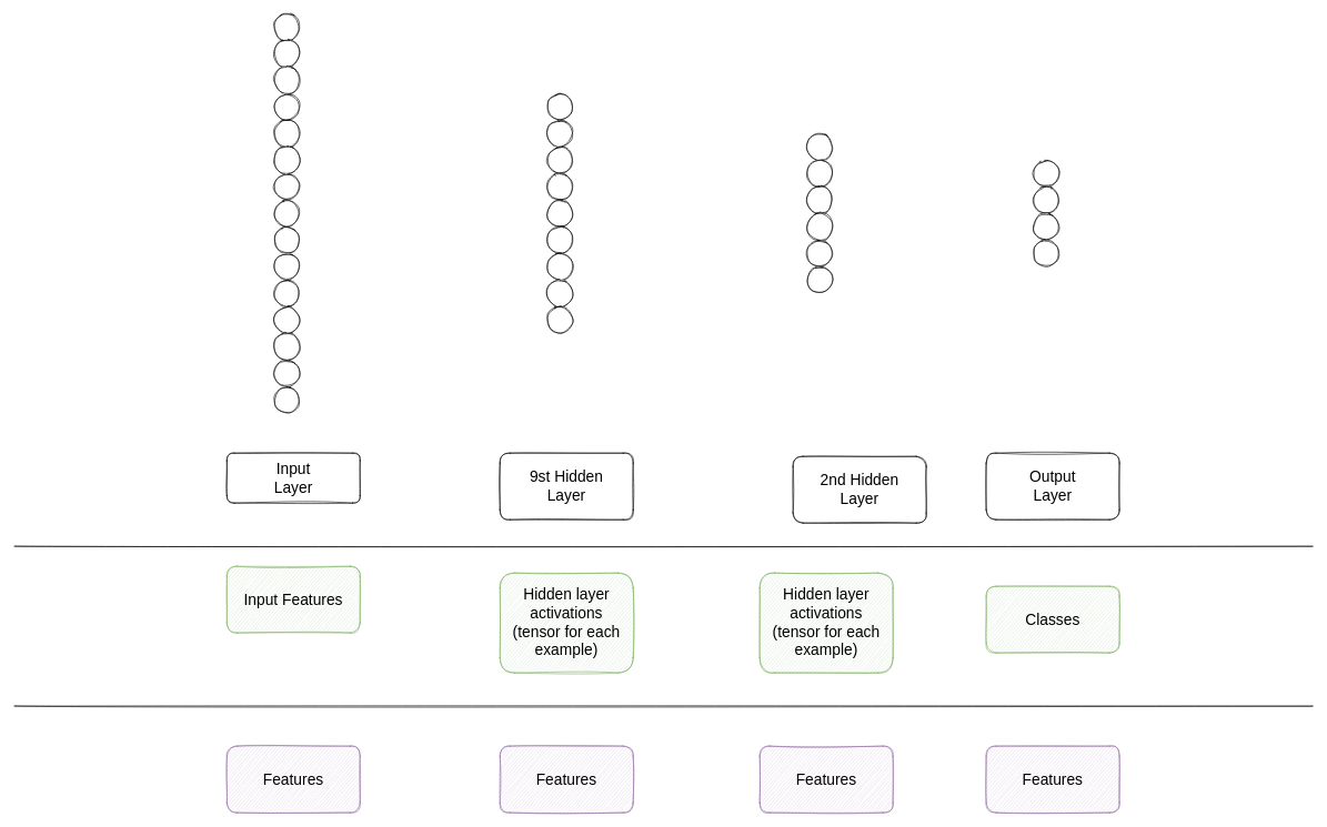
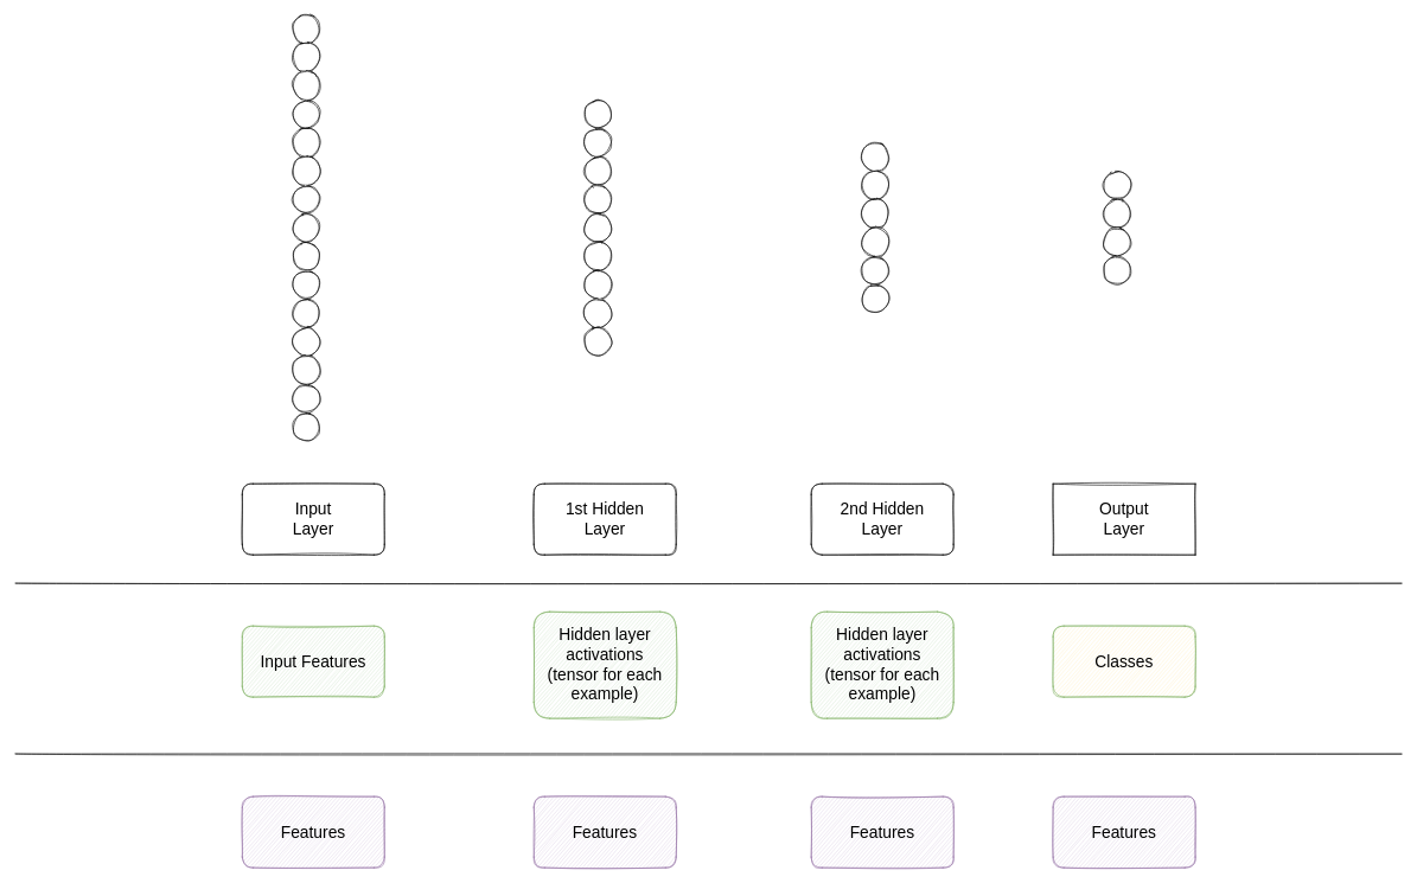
- <mxCell id="35" value="&lt;font style=&quot;font-size: 23px;&quot;&gt;Input&lt;br style=&quot;font-size: 23px;&quot;&gt;Layer&lt;br style=&quot;font-size: 23px;&quot;&gt;&lt;/font&gt;" style="whiteSpace=wrap;html=1;fontSize=23;sketch=1;rounded=1;" parent="1" vertex="1"><mxGeometry x="340" y="680" width="200" height="75" as="geometry" /></mxCell>
+ <mxCell id="35" value="&lt;font style=&quot;font-size: 23px;&quot;&gt;Input&lt;br style=&quot;font-size: 23px;&quot;&gt;Layer&lt;br style=&quot;font-size: 23px;&quot;&gt;&lt;/font&gt;" style="whiteSpace=wrap;html=1;fontSize=23;sketch=1;rounded=1;" parent="1" vertex="1"><mxGeometry x="340" y="680" width="200" height="100" as="geometry" /></mxCell>
- <mxCell id="37" value="&lt;font style=&quot;font-size: 23px;&quot;&gt;9st Hidden &lt;br style=&quot;font-size: 23px;&quot;&gt;Layer&lt;br style=&quot;font-size: 23px;&quot;&gt;&lt;/font&gt;" style="whiteSpace=wrap;html=1;fontSize=23;sketch=1;rounded=1;" parent="1" vertex="1"><mxGeometry x="750" y="680" width="200" height="100" as="geometry" /></mxCell>
+ <mxCell id="37" value="&lt;font style=&quot;font-size: 23px;&quot;&gt;1st Hidden &lt;br style=&quot;font-size: 23px;&quot;&gt;Layer&lt;br style=&quot;font-size: 23px;&quot;&gt;&lt;/font&gt;" style="whiteSpace=wrap;html=1;fontSize=23;sketch=1;rounded=1;" parent="1" vertex="1"><mxGeometry x="750" y="680" width="200" height="100" as="geometry" /></mxCell>
- <mxCell id="36" value="&lt;font style=&quot;font-size: 23px;&quot;&gt;Output&lt;br style=&quot;font-size: 23px;&quot;&gt;Layer&lt;br style=&quot;font-size: 23px;&quot;&gt;&lt;/font&gt;" style="whiteSpace=wrap;html=1;fontSize=23;sketch=1;rounded=1;" parent="1" vertex="1"><mxGeometry x="1480" y="680" width="200" height="100" as="geometry" /></mxCell>
+ <mxCell id="36" value="&lt;font style=&quot;font-size: 23px;&quot;&gt;Output&lt;br style=&quot;font-size: 23px;&quot;&gt;Layer&lt;br style=&quot;font-size: 23px;&quot;&gt;&lt;/font&gt;" style="whiteSpace=wrap;html=1;fontSize=23;sketch=1;rounded=0;" parent="1" vertex="1"><mxGeometry x="1480" y="680" width="200" height="100" as="geometry" /></mxCell>
- <mxCell id="38" value="&lt;font style=&quot;font-size: 23px;&quot;&gt;2nd Hidden &lt;br style=&quot;font-size: 23px;&quot;&gt;Layer&lt;br style=&quot;font-size: 23px;&quot;&gt;&lt;/font&gt;" style="whiteSpace=wrap;html=1;fontSize=23;sketch=1;rounded=1;" parent="1" vertex="1"><mxGeometry x="1190" y="685" width="200" height="100" as="geometry" /></mxCell>
+ <mxCell id="38" value="&lt;font style=&quot;font-size: 23px;&quot;&gt;2nd Hidden &lt;br style=&quot;font-size: 23px;&quot;&gt;Layer&lt;br style=&quot;font-size: 23px;&quot;&gt;&lt;/font&gt;" style="whiteSpace=wrap;html=1;fontSize=23;sketch=1;rounded=1;" parent="1" vertex="1"><mxGeometry x="1140" y="680" width="200" height="100" as="geometry" /></mxCell>
- <mxCell id="31" value="&lt;font style=&quot;font-size: 23px;&quot;&gt;Input Features&lt;br style=&quot;font-size: 23px;&quot;&gt;&lt;/font&gt;" style="whiteSpace=wrap;html=1;fontSize=23;sketch=1;rounded=1;fillColor=#d5e8d4;strokeColor=#82b366;" parent="1" vertex="1"><mxGeometry x="340" y="850" width="200" height="100" as="geometry" /></mxCell>
+ <mxCell id="31" value="&lt;font style=&quot;font-size: 23px;&quot;&gt;Input Features&lt;br style=&quot;font-size: 23px;&quot;&gt;&lt;/font&gt;" style="whiteSpace=wrap;html=1;fontSize=23;sketch=1;rounded=1;fillColor=#d5e8d4;strokeColor=#82b366;" parent="1" vertex="1"><mxGeometry x="340" y="880" width="200" height="100" as="geometry" /></mxCell>
- <mxCell id="32" value="&lt;font style=&quot;font-size: 23px;&quot;&gt;Classes&lt;br style=&quot;font-size: 23px;&quot;&gt;&lt;/font&gt;" style="whiteSpace=wrap;html=1;fontSize=23;sketch=1;rounded=1;fillColor=#d5e8d4;strokeColor=#82b366;" parent="1" vertex="1"><mxGeometry x="1480" y="880" width="200" height="100" as="geometry" /></mxCell>
+ <mxCell id="32" value="&lt;font style=&quot;font-size: 23px;&quot;&gt;Classes&lt;br style=&quot;font-size: 23px;&quot;&gt;&lt;/font&gt;" style="whiteSpace=wrap;html=1;fontSize=23;sketch=1;rounded=1;fillColor=#fff2cc;strokeColor=#82b366;" parent="1" vertex="1"><mxGeometry x="1480" y="880" width="200" height="100" as="geometry" /></mxCell>
